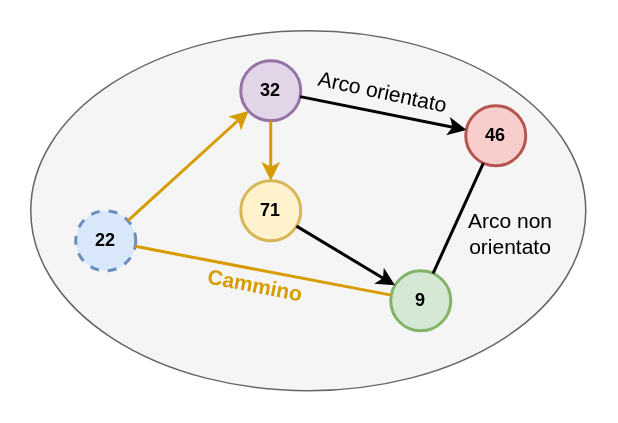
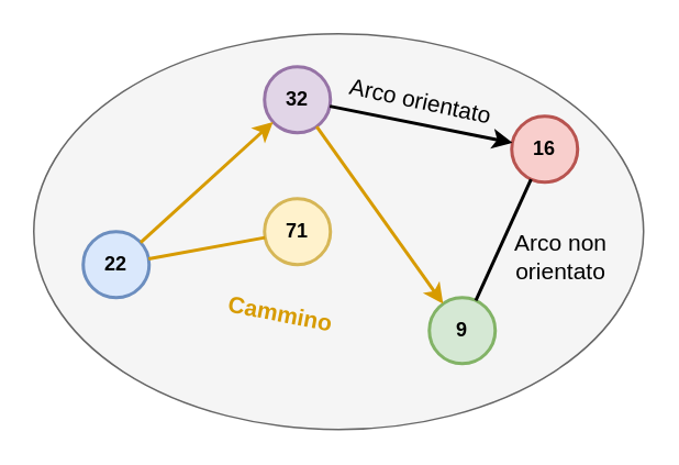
- <mxCell id="7" value="46" style="ellipse;whiteSpace=wrap;html=1;aspect=fixed;fillColor=#f8cecc;strokeColor=#b85450;fontStyle=1;strokeWidth=2;" vertex="1" parent="1"><mxGeometry x="310" y="70" width="40" height="40" as="geometry" /></mxCell>
+ <mxCell id="7" value="16" style="ellipse;whiteSpace=wrap;html=1;aspect=fixed;fillColor=#f8cecc;strokeColor=#b85450;fontStyle=1;strokeWidth=2;" vertex="1" parent="1"><mxGeometry x="310" y="70" width="40" height="40" as="geometry" /></mxCell>
- <mxCell id="11" value="" style="endArrow=classic;html=1;rounded=0;strokeWidth=2;fillColor=#ffe6cc;strokeColor=#d79b00;" edge="1" parent="1" source="3" target="4"><mxGeometry width="50" height="50" relative="1" as="geometry"><mxPoint x="90" y="330" as="sourcePoint" /><mxPoint x="140" y="280" as="targetPoint" /></mxGeometry></mxCell>
+ <mxCell id="11" value="" style="endArrow=classic;html=1;rounded=0;strokeWidth=2;fillColor=#ffe6cc;strokeColor=#d79b00;" edge="1" parent="1" source="3" target="5"><mxGeometry width="50" height="50" relative="1" as="geometry"><mxPoint x="90" y="330" as="sourcePoint" /><mxPoint x="140" y="280" as="targetPoint" /></mxGeometry></mxCell>
- <mxCell id="6" value="22" style="ellipse;whiteSpace=wrap;html=1;aspect=fixed;fillColor=#dae8fc;strokeColor=#6c8ebf;fontStyle=1;strokeWidth=2;dashed=1;" vertex="1" parent="1"><mxGeometry x="50" y="140" width="40" height="40" as="geometry" /></mxCell>
+ <mxCell id="6" value="22" style="ellipse;whiteSpace=wrap;html=1;aspect=fixed;fillColor=#dae8fc;strokeColor=#6c8ebf;fontStyle=1;strokeWidth=2;" vertex="1" parent="1"><mxGeometry x="50" y="140" width="40" height="40" as="geometry" /></mxCell>
- <mxCell id="8" value="" style="endArrow=classic;html=1;rounded=0;strokeWidth=2;" edge="1" parent="1" source="4" target="5"><mxGeometry width="50" height="50" relative="1" as="geometry"><mxPoint x="-90" y="340" as="sourcePoint" /><mxPoint x="-40" y="290" as="targetPoint" /></mxGeometry></mxCell>
- <mxCell id="14" value="" style="endArrow=none;html=1;rounded=0;fontSize=14;strokeWidth=2;fillColor=#ffe6cc;strokeColor=#d79b00;" edge="1" parent="1" source="6" target="5"><mxGeometry width="50" height="50" relative="1" as="geometry"><mxPoint x="-30" y="340" as="sourcePoint" /><mxPoint x="20" y="290" as="targetPoint" /></mxGeometry></mxCell>
+ <mxCell id="14" value="" style="endArrow=none;html=1;rounded=0;fontSize=14;strokeWidth=2;fillColor=#ffe6cc;strokeColor=#d79b00;" edge="1" parent="1" source="6" target="4"><mxGeometry width="50" height="50" relative="1" as="geometry"><mxPoint x="-30" y="340" as="sourcePoint" /><mxPoint x="20" y="290" as="targetPoint" /></mxGeometry></mxCell>
